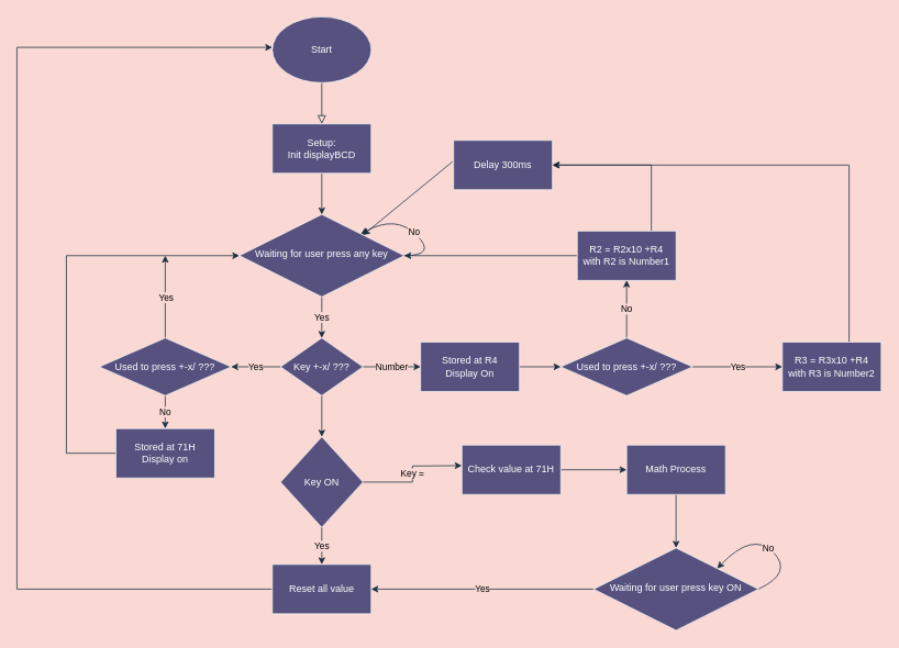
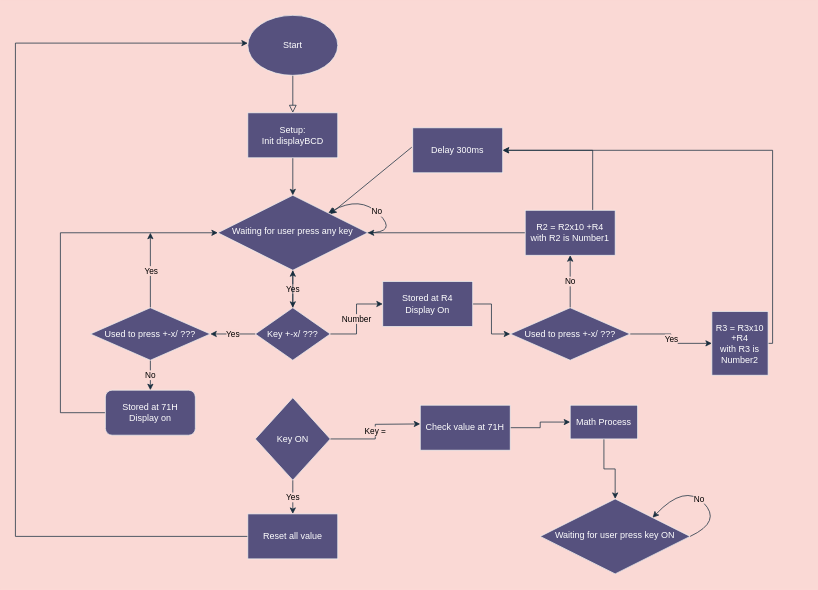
- <mxCell id="14" value="Stored at R4&lt;br&gt;Display On" style="whiteSpace=wrap;html=1;fillColor=#56517E;strokeColor=#EEEEEE;fontColor=#FFFFFF;" parent="1" vertex="1"><mxGeometry x="510" y="415" width="120" height="60" as="geometry" /></mxCell>
+ <mxCell id="14" value="Stored at R4&lt;br&gt;Display On" style="whiteSpace=wrap;html=1;fillColor=#56517E;strokeColor=#EEEEEE;fontColor=#FFFFFF;" parent="1" vertex="1"><mxGeometry x="510" y="375" width="120" height="60" as="geometry" /></mxCell>
- <mxCell id="27" value="R3 = R3x10 +R4&lt;br&gt;with R3 is Number2" style="whiteSpace=wrap;html=1;fillColor=#56517E;strokeColor=#EEEEEE;fontColor=#FFFFFF;" parent="1" vertex="1"><mxGeometry x="949" y="415" width="120" height="60" as="geometry" /></mxCell>
+ <mxCell id="27" value="R3 = R3x10 +R4&lt;br&gt;with R3 is Number2" style="whiteSpace=wrap;html=1;fillColor=#56517E;strokeColor=#EEEEEE;fontColor=#FFFFFF;" parent="1" vertex="1"><mxGeometry x="949" y="415" width="75" height="85" as="geometry" /></mxCell>
- <mxCell id="11" value="" style="edgeStyle=orthogonalEdgeStyle;rounded=0;orthogonalLoop=1;jettySize=auto;html=1;labelBackgroundColor=#FAD9D5;strokeColor=#182E3E;" parent="1" source="12" target="30" edge="1"><mxGeometry relative="1" as="geometry" /></mxCell>
+ <mxCell id="11" value="" style="edgeStyle=orthogonalEdgeStyle;rounded=0;orthogonalLoop=1;jettySize=auto;html=1;labelBackgroundColor=#FAD9D5;strokeColor=#182E3E;" parent="1" source="12" target="4" edge="1"><mxGeometry relative="1" as="geometry" /></mxCell>
- <mxCell id="19" value="&lt;span style=&quot;&quot;&gt;Stored at 71H&lt;br&gt;Display on&lt;br&gt;&lt;/span&gt;" style="whiteSpace=wrap;html=1;fillColor=#56517E;strokeColor=#EEEEEE;fontColor=#FFFFFF;" parent="1" vertex="1"><mxGeometry x="140" y="520" width="120" height="60" as="geometry" /></mxCell>
+ <mxCell id="19" value="&lt;span style=&quot;&quot;&gt;Stored at 71H&lt;br&gt;Display on&lt;br&gt;&lt;/span&gt;" style="whiteSpace=wrap;html=1;fillColor=#56517E;strokeColor=#EEEEEE;fontColor=#FFFFFF;rounded=1;" parent="1" vertex="1"><mxGeometry x="140" y="520" width="120" height="60" as="geometry" /></mxCell>
- <mxCell id="36" value="Math Process" style="whiteSpace=wrap;html=1;rounded=0;fillColor=#56517E;strokeColor=#EEEEEE;fontColor=#FFFFFF;" parent="1" vertex="1"><mxGeometry x="760" y="540" width="120" height="60" as="geometry" /></mxCell>
+ <mxCell id="36" value="Math Process" style="whiteSpace=wrap;html=1;rounded=0;fillColor=#56517E;strokeColor=#EEEEEE;fontColor=#FFFFFF;" parent="1" vertex="1"><mxGeometry x="760" y="540" width="90" height="45" as="geometry" /></mxCell>
- <mxCell id="37" value="Yes" style="edgeStyle=orthogonalEdgeStyle;rounded=0;orthogonalLoop=1;jettySize=auto;html=1;entryX=1;entryY=0.5;entryDx=0;entryDy=0;labelBackgroundColor=#FAD9D5;strokeColor=#182E3E;" parent="1" source="38" target="32" edge="1"><mxGeometry relative="1" as="geometry" /></mxCell>
